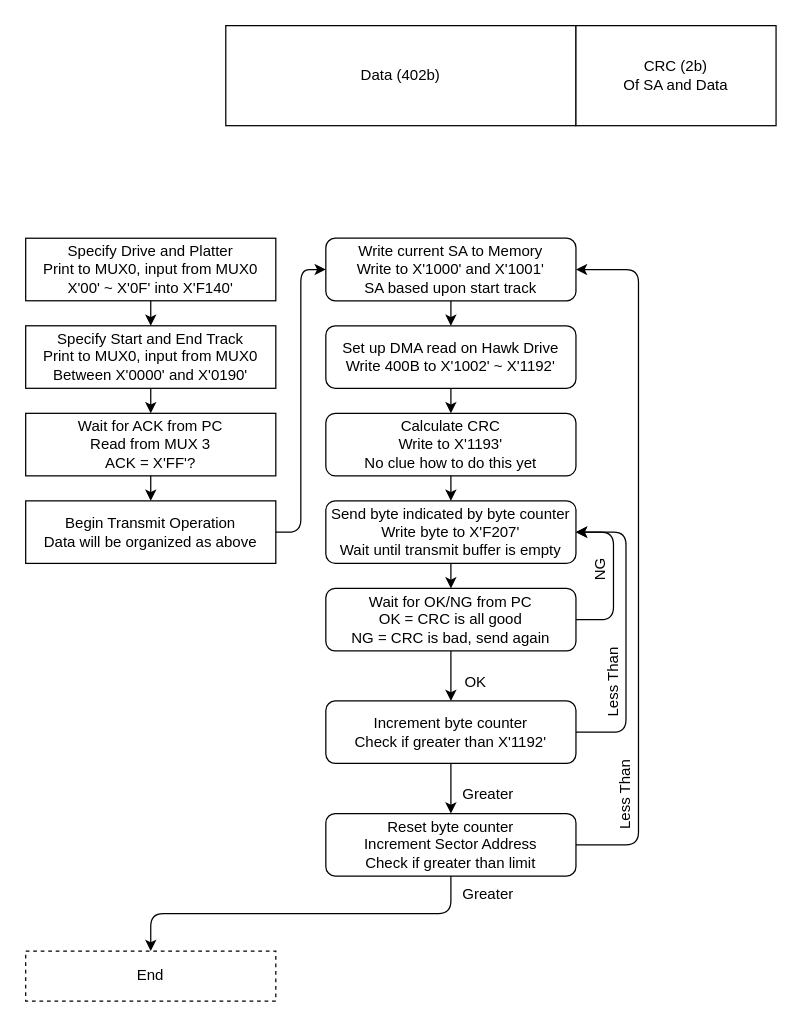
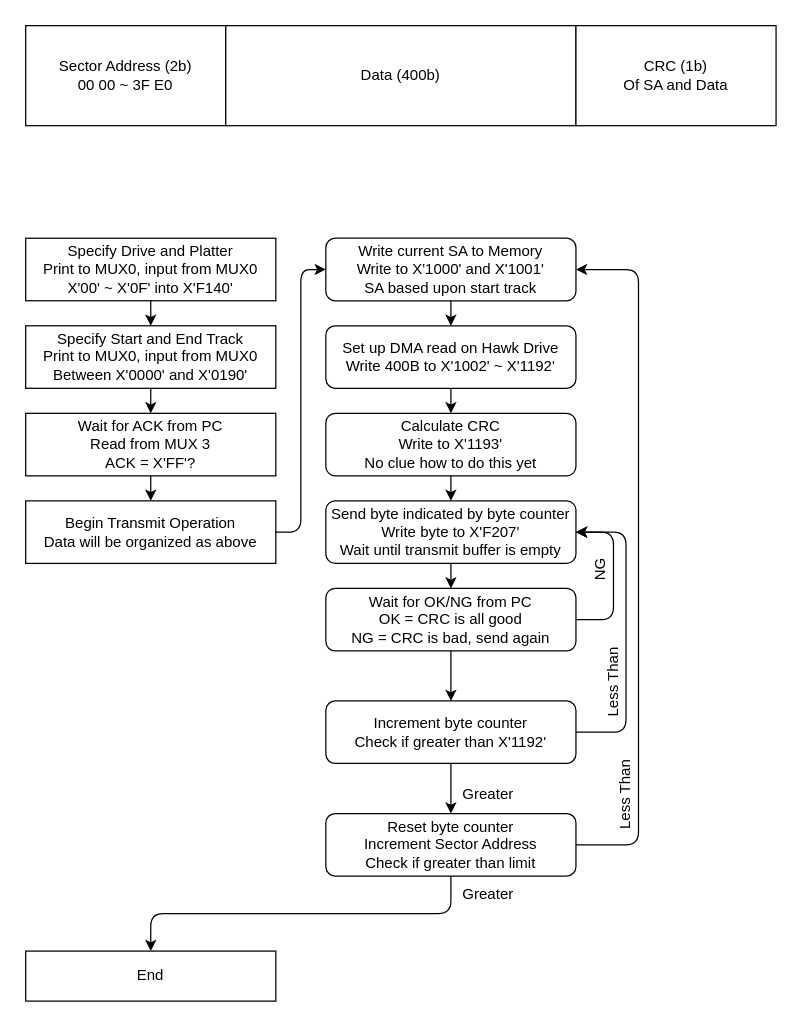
+ <mxCell id="2" value="Sector Address (2b)&lt;br&gt;00 00 ~ 3F E0" style="rounded=0;whiteSpace=wrap;html=1;" parent="1" vertex="1"><mxGeometry x="20" y="20" width="160" height="80" as="geometry" /></mxCell>
- <mxCell id="3" value="Data (402b)" style="rounded=0;whiteSpace=wrap;html=1;" parent="1" vertex="1"><mxGeometry x="180" y="20" width="280" height="80" as="geometry" /></mxCell>
+ <mxCell id="3" value="Data (400b)" style="rounded=0;whiteSpace=wrap;html=1;" parent="1" vertex="1"><mxGeometry x="180" y="20" width="280" height="80" as="geometry" /></mxCell>
- <mxCell id="4" value="CRC (2b)&lt;br&gt;Of SA and Data" style="rounded=0;whiteSpace=wrap;html=1;" parent="1" vertex="1"><mxGeometry x="460" y="20" width="160" height="80" as="geometry" /></mxCell>
+ <mxCell id="4" value="CRC (1b)&lt;br&gt;Of SA and Data" style="rounded=0;whiteSpace=wrap;html=1;" parent="1" vertex="1"><mxGeometry x="460" y="20" width="160" height="80" as="geometry" /></mxCell>
- <mxCell id="28" value="OK" style="text;html=1;strokeColor=none;fillColor=none;align=center;verticalAlign=middle;whiteSpace=wrap;rounded=0;" vertex="1" parent="1"><mxGeometry x="350" y="530" width="60" height="30" as="geometry" /></mxCell>
- <mxCell id="13" value="End" style="rounded=0;whiteSpace=wrap;html=1;dashed=1;" parent="1" vertex="1"><mxGeometry x="20" y="760" width="200" height="40" as="geometry" /></mxCell>
+ <mxCell id="13" value="End" style="rounded=0;whiteSpace=wrap;html=1;" parent="1" vertex="1"><mxGeometry x="20" y="760" width="200" height="40" as="geometry" /></mxCell>
